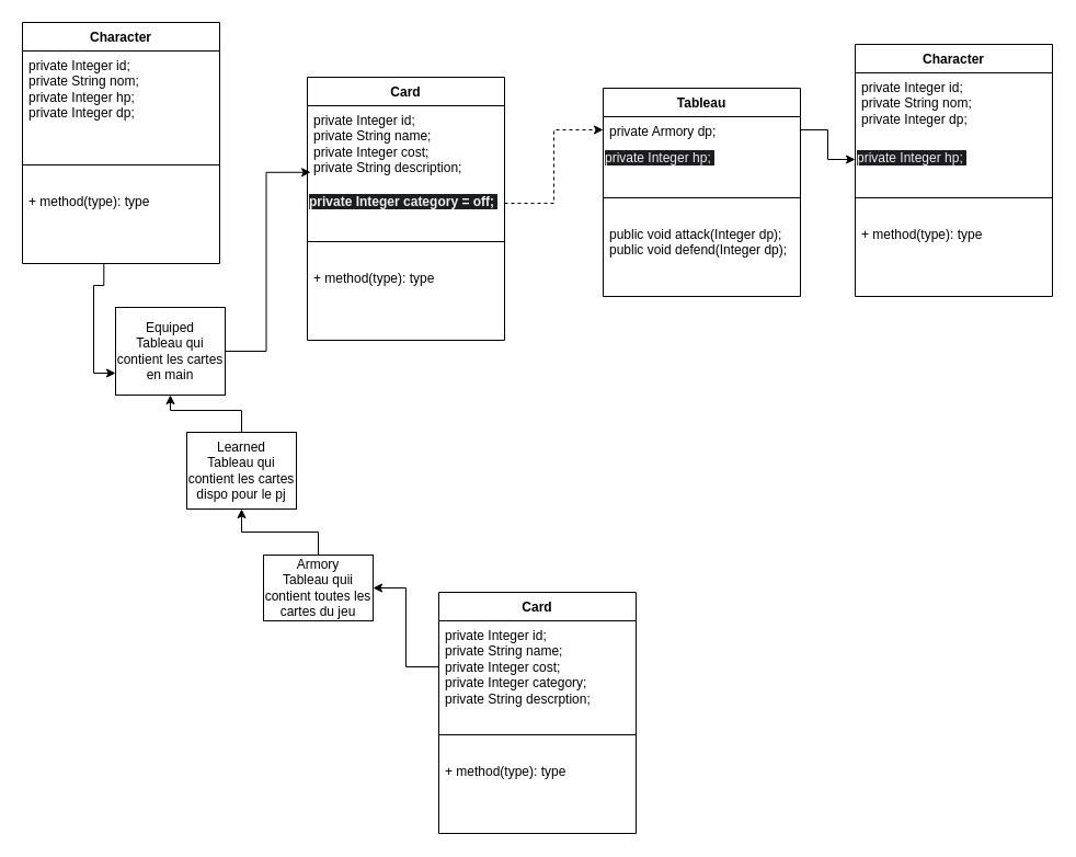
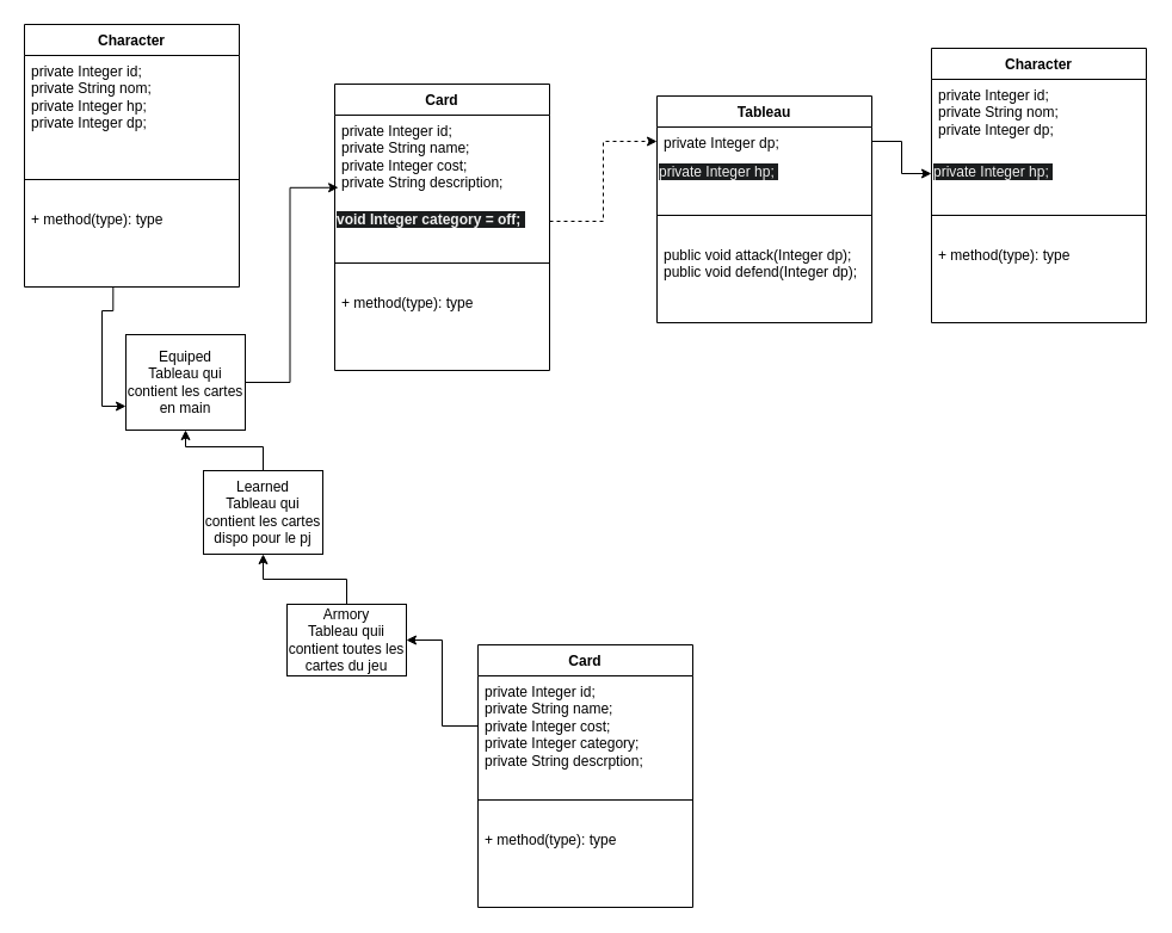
- <mxCell id="31" value="private Armory dp;&amp;nbsp;" style="text;strokeColor=none;fillColor=none;align=left;verticalAlign=top;spacingLeft=4;spacingRight=4;overflow=hidden;rotatable=0;points=[[0,0.5],[1,0.5]];portConstraint=eastwest;whiteSpace=wrap;html=1;" vertex="1" parent="30"><mxGeometry y="26" width="180" height="24" as="geometry" /></mxCell>
+ <mxCell id="31" value="private Integer dp;&amp;nbsp;" style="text;strokeColor=none;fillColor=none;align=left;verticalAlign=top;spacingLeft=4;spacingRight=4;overflow=hidden;rotatable=0;points=[[0,0.5],[1,0.5]];portConstraint=eastwest;whiteSpace=wrap;html=1;" vertex="1" parent="30"><mxGeometry y="26" width="180" height="24" as="geometry" /></mxCell>
- <mxCell id="19" value="&lt;b style=&quot;border-color: rgb(0, 0, 0); color: rgb(240, 240, 240); font-family: Helvetica; font-size: 12px; font-style: normal; font-variant-ligatures: normal; font-variant-caps: normal; letter-spacing: normal; orphans: 2; text-align: left; text-indent: 0px; text-transform: none; widows: 2; word-spacing: 0px; -webkit-text-stroke-width: 0px; background-color: rgb(27, 29, 30); text-decoration-thickness: initial; text-decoration-style: initial; text-decoration-color: initial;&quot;&gt;private Integer category = off;&amp;nbsp;&lt;br style=&quot;border-color: rgb(0, 0, 0);&quot;&gt;&lt;/b&gt;" style="text;whiteSpace=wrap;html=1;" vertex="1" parent="17"><mxGeometry y="100" width="180" height="30" as="geometry" /></mxCell>
+ <mxCell id="19" value="&lt;b style=&quot;border-color: rgb(0, 0, 0); color: rgb(240, 240, 240); font-family: Helvetica; font-size: 12px; font-style: normal; font-variant-ligatures: normal; font-variant-caps: normal; letter-spacing: normal; orphans: 2; text-align: left; text-indent: 0px; text-transform: none; widows: 2; word-spacing: 0px; -webkit-text-stroke-width: 0px; background-color: rgb(27, 29, 30); text-decoration-thickness: initial; text-decoration-style: initial; text-decoration-color: initial;&quot;&gt;void Integer category = off;&amp;nbsp;&lt;br style=&quot;border-color: rgb(0, 0, 0);&quot;&gt;&lt;/b&gt;" style="text;whiteSpace=wrap;html=1;" vertex="1" parent="17"><mxGeometry y="100" width="180" height="30" as="geometry" /></mxCell>
